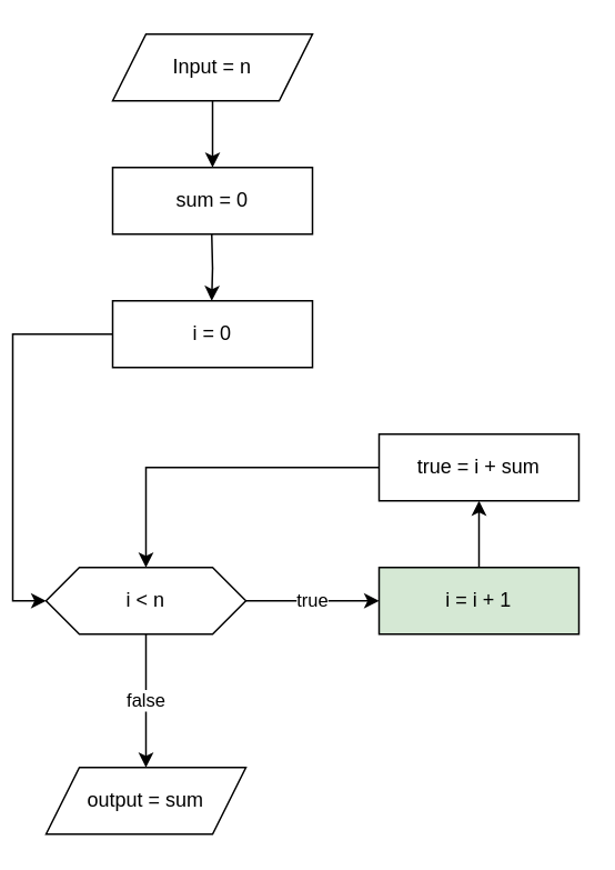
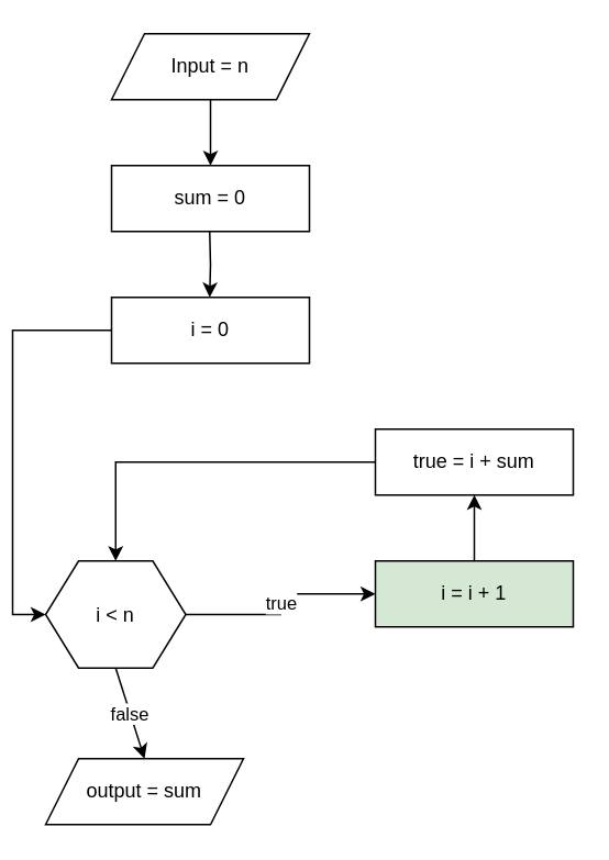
- <mxCell id="7" value="i &amp;lt; n" style="shape=hexagon;perimeter=hexagonPerimeter2;whiteSpace=wrap;html=1;fixedSize=1;" vertex="1" parent="1"><mxGeometry x="20" y="340" width="120" height="40" as="geometry" /></mxCell>
+ <mxCell id="7" value="i &amp;lt; n" style="shape=hexagon;perimeter=hexagonPerimeter2;whiteSpace=wrap;html=1;fixedSize=1;" vertex="1" parent="1"><mxGeometry x="20" y="340" width="85" height="65" as="geometry" /></mxCell>
